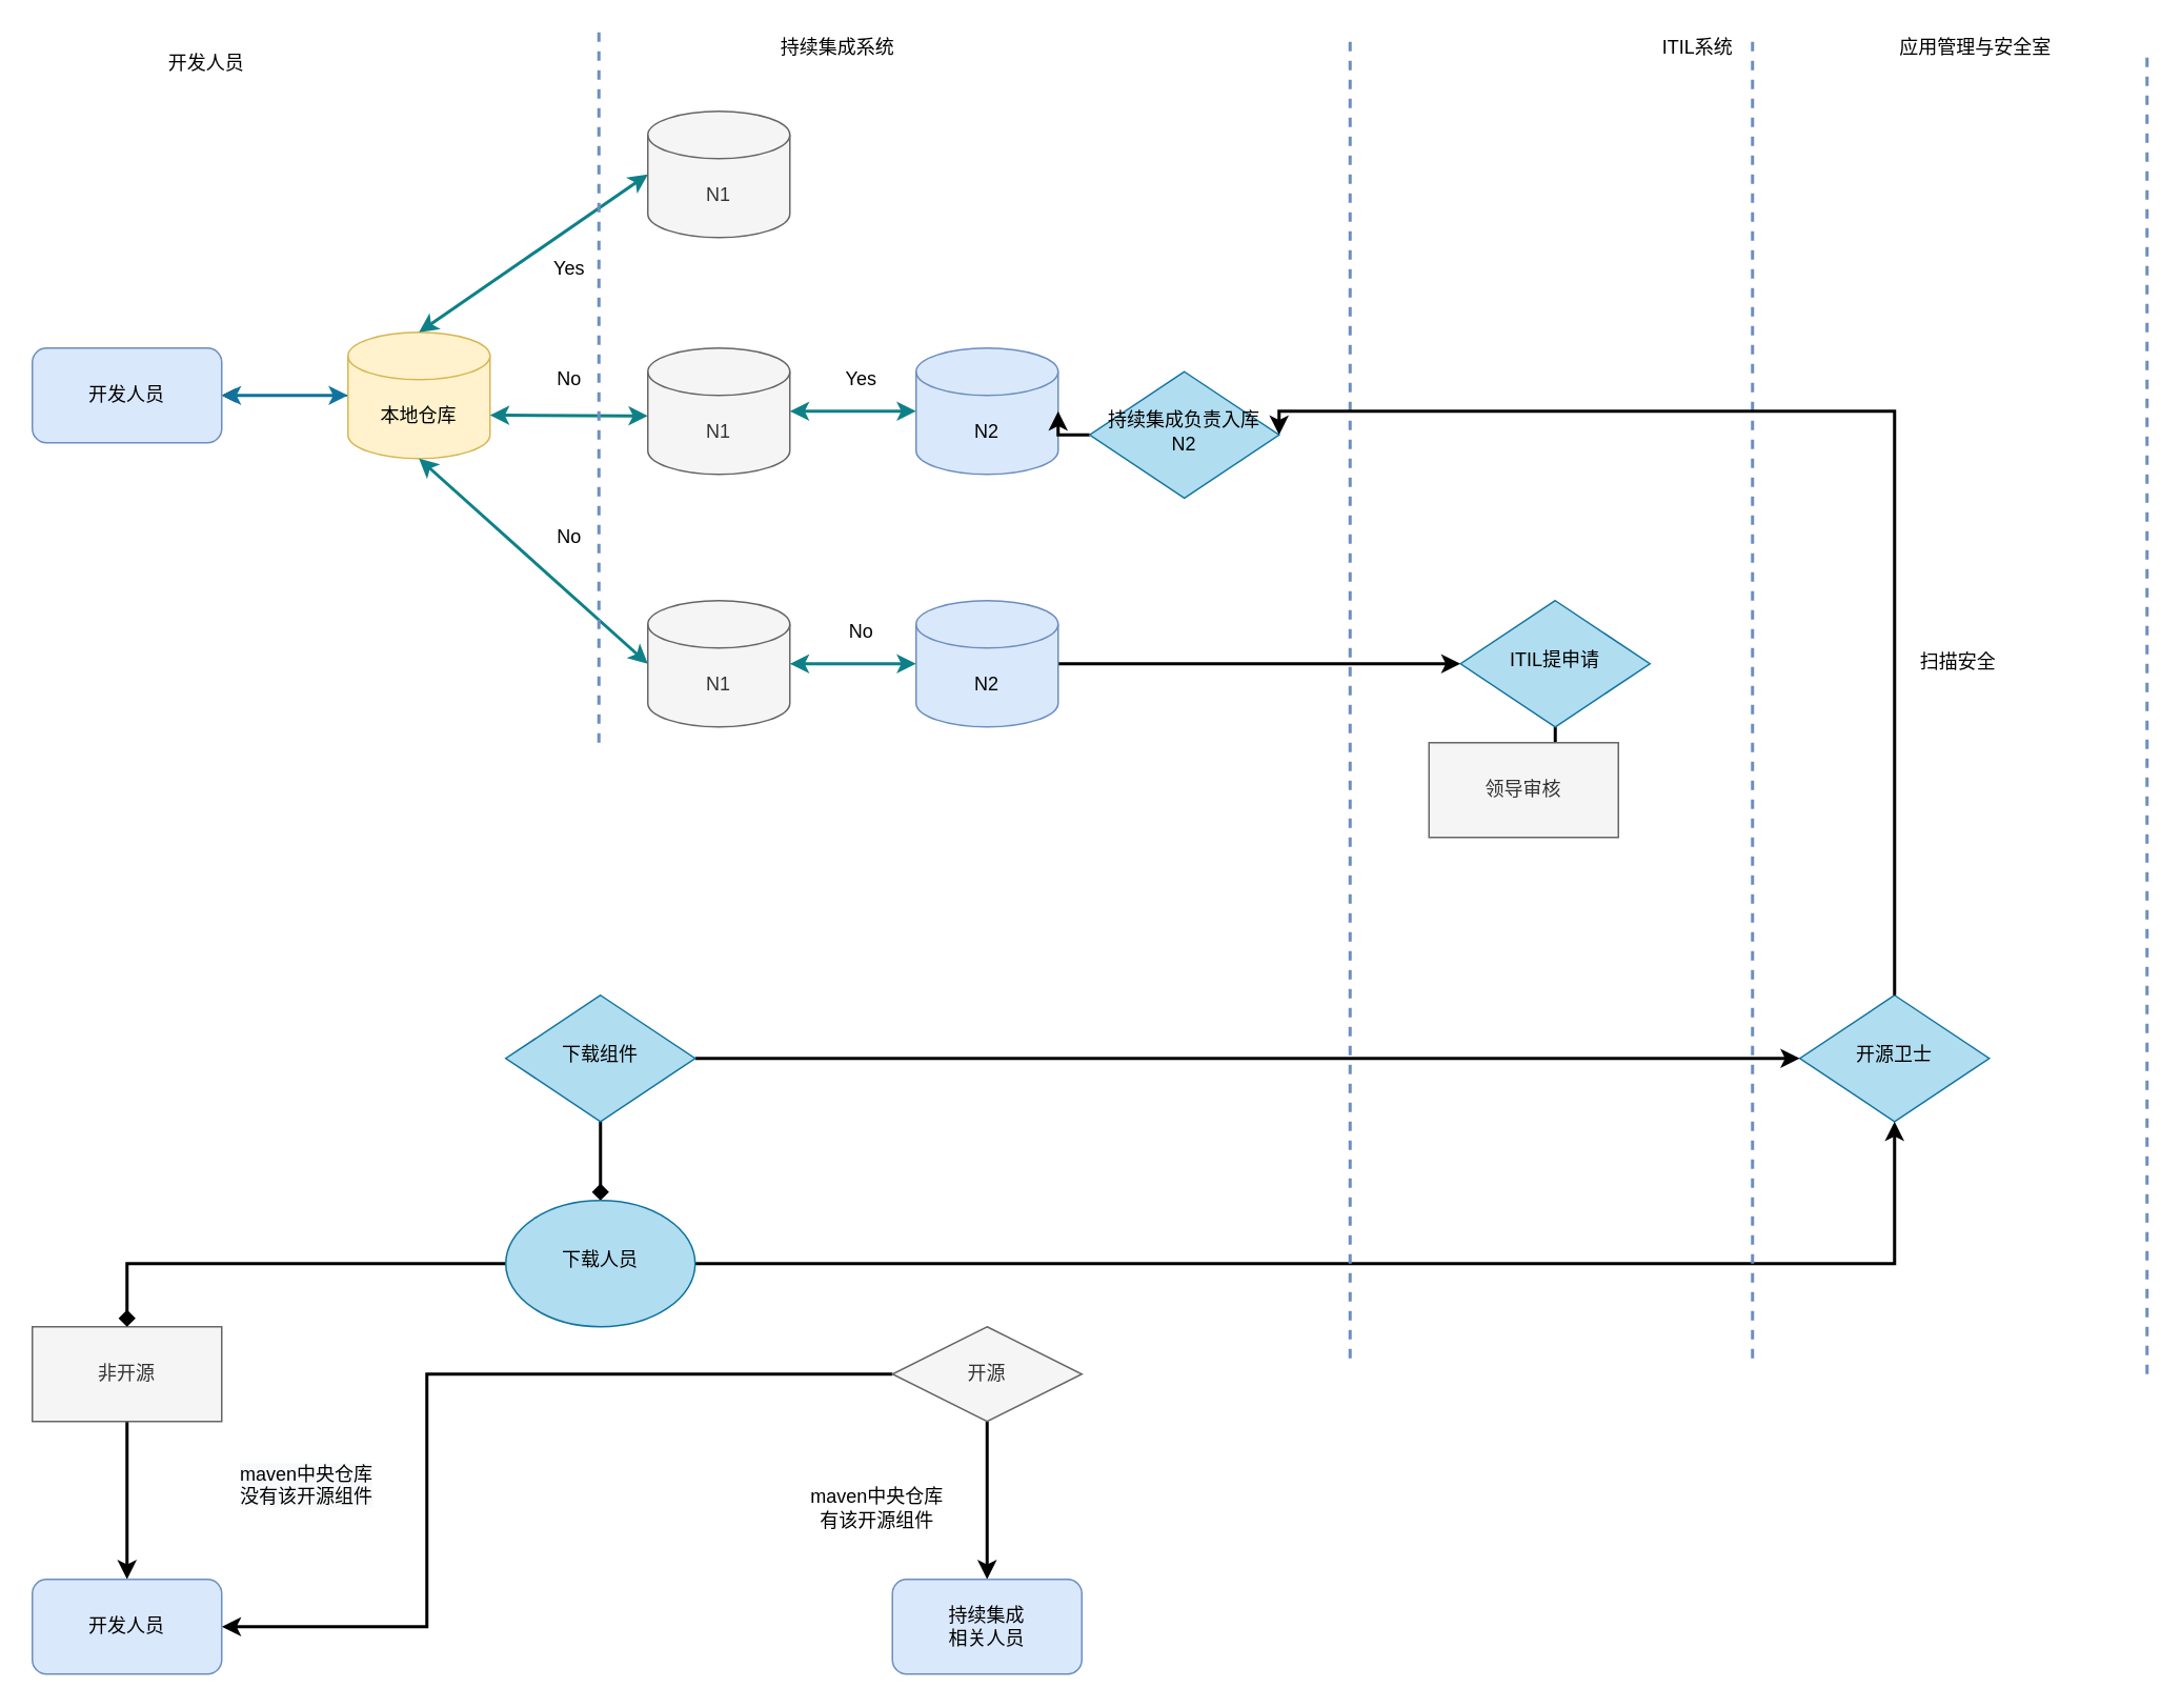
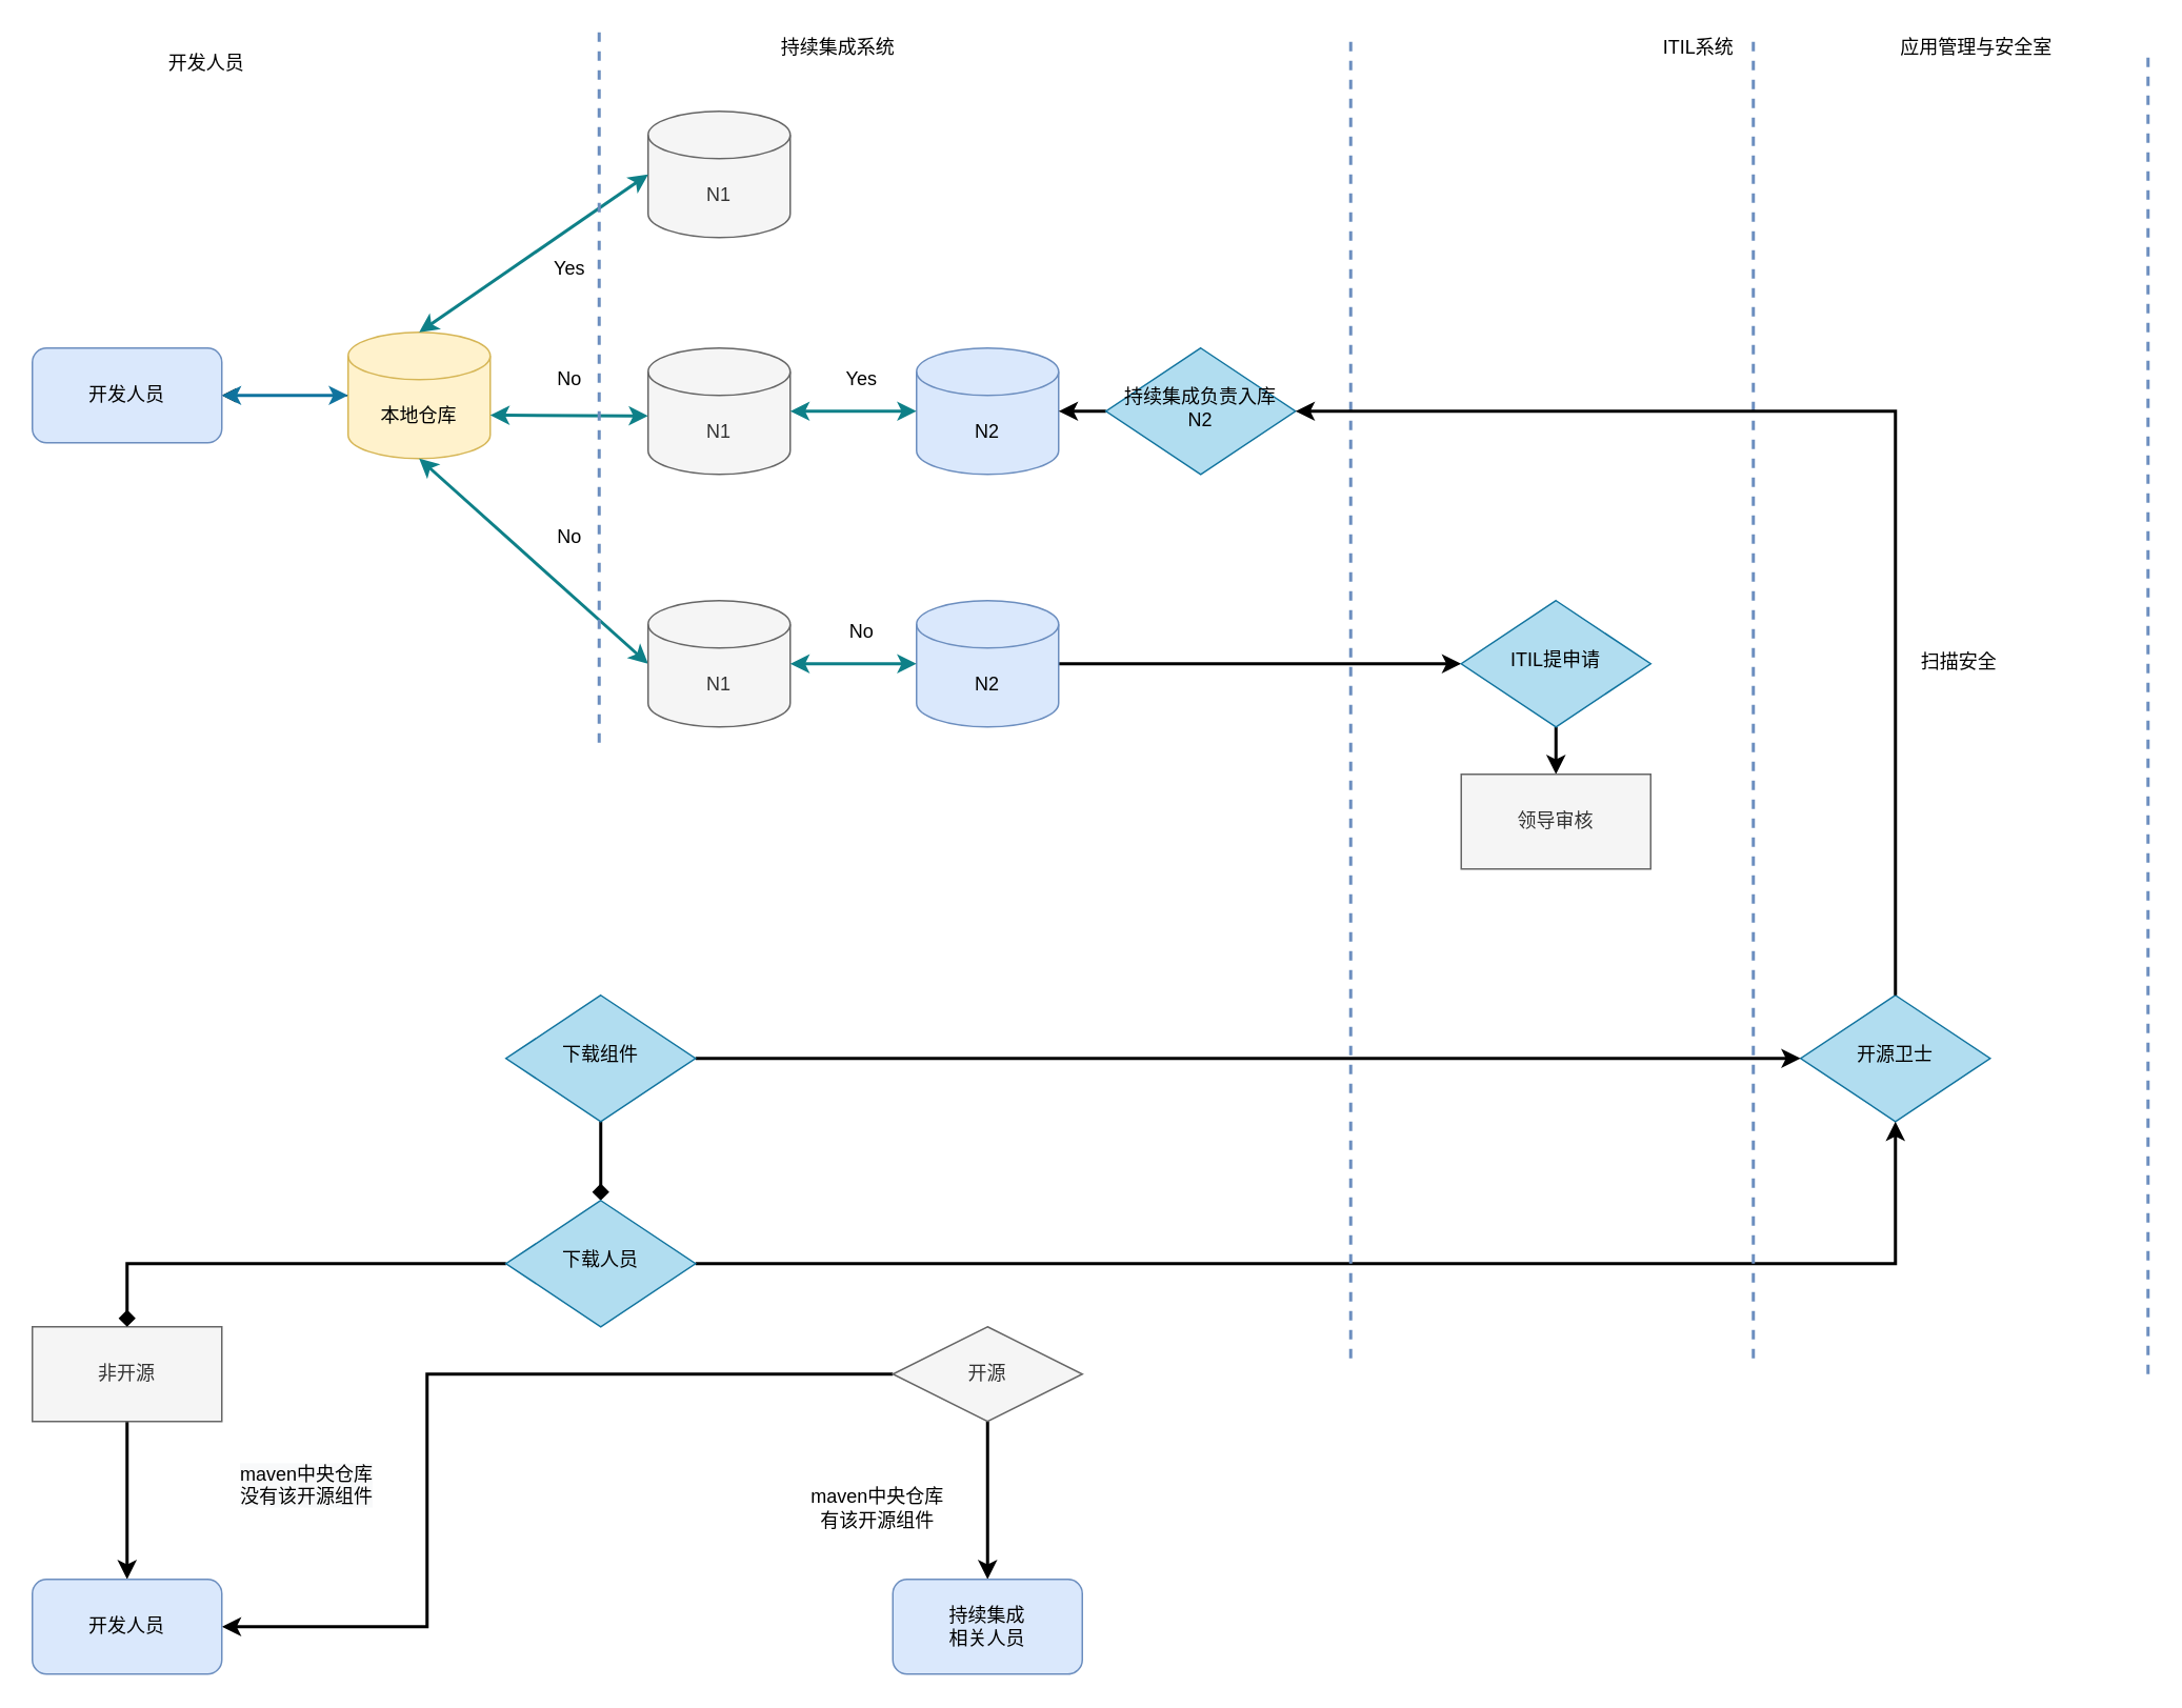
- <mxCell id="50" value="持续集成负责入库N2" style="rhombus;whiteSpace=wrap;html=1;shadow=0;fontFamily=Helvetica;fontSize=12;align=center;strokeWidth=1;spacing=6;spacingTop=-4;fillColor=#b1ddf0;strokeColor=#10739e;" vertex="1" parent="1"><mxGeometry x="690" y="235" width="120" height="80" as="geometry" /></mxCell>
+ <mxCell id="50" value="持续集成负责入库N2" style="rhombus;whiteSpace=wrap;html=1;shadow=0;fontFamily=Helvetica;fontSize=12;align=center;strokeWidth=1;spacing=6;spacingTop=-4;fillColor=#b1ddf0;strokeColor=#10739e;" vertex="1" parent="1"><mxGeometry x="700" y="220" width="120" height="80" as="geometry" /></mxCell>
- <mxCell id="47" value="领导审核" style="rounded=0;whiteSpace=wrap;html=1;fillColor=#f5f5f5;strokeColor=#666666;fontColor=#333333;" vertex="1" parent="1"><mxGeometry x="905" y="470" width="120" height="60" as="geometry" /></mxCell>
+ <mxCell id="47" value="领导审核" style="rounded=0;whiteSpace=wrap;html=1;fillColor=#f5f5f5;strokeColor=#666666;fontColor=#333333;" vertex="1" parent="1"><mxGeometry x="925" y="490" width="120" height="60" as="geometry" /></mxCell>
- <mxCell id="37" value="下载人员" style="ellipse;whiteSpace=wrap;html=1;shadow=0;fontFamily=Helvetica;fontSize=12;align=center;strokeWidth=1;spacing=6;spacingTop=-4;fillColor=#b1ddf0;strokeColor=#10739e;" parent="1" vertex="1"><mxGeometry x="320" y="760" width="120" height="80" as="geometry" /></mxCell>
+ <mxCell id="37" value="下载人员" style="rhombus;whiteSpace=wrap;html=1;shadow=0;fontFamily=Helvetica;fontSize=12;align=center;strokeWidth=1;spacing=6;spacingTop=-4;fillColor=#b1ddf0;strokeColor=#10739e;" parent="1" vertex="1"><mxGeometry x="320" y="760" width="120" height="80" as="geometry" /></mxCell>
